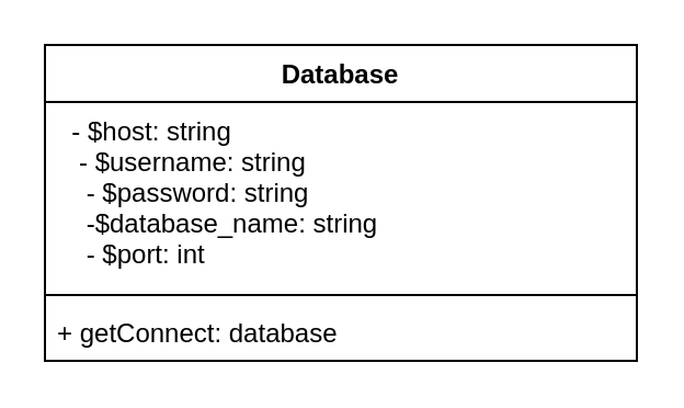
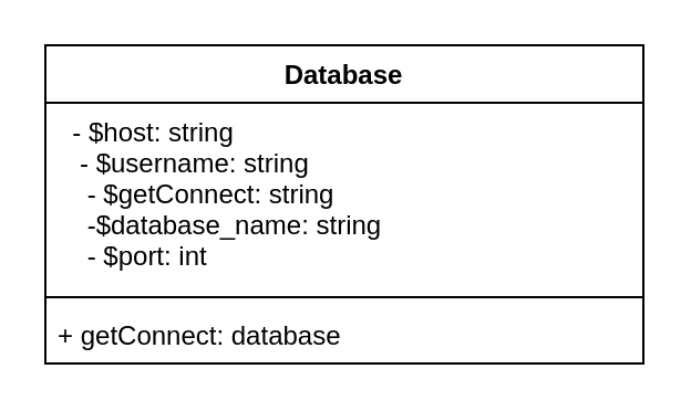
- <mxCell id="3" value="  - $host: string&#10;   - $username: string&#10;    - $password: string&#10;    -$database_name: string&#10;    - $port: int&#10;   " style="text;strokeColor=none;fillColor=none;align=left;verticalAlign=top;spacingLeft=4;spacingRight=4;overflow=hidden;rotatable=0;points=[[0,0.5],[1,0.5]];portConstraint=eastwest;" vertex="1" parent="2"><mxGeometry y="26" width="270" height="84" as="geometry" /></mxCell>
+ <mxCell id="3" value="  - $host: string&#10;   - $username: string&#10;    - $getConnect: string&#10;    -$database_name: string&#10;    - $port: int&#10;   " style="text;strokeColor=none;fillColor=none;align=left;verticalAlign=top;spacingLeft=4;spacingRight=4;overflow=hidden;rotatable=0;points=[[0,0.5],[1,0.5]];portConstraint=eastwest;" vertex="1" parent="2"><mxGeometry y="26" width="270" height="84" as="geometry" /></mxCell>
